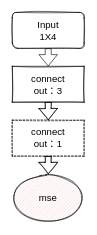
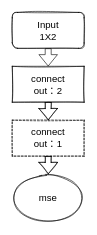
- <mxCell id="2" value="&lt;font style=&quot;font-size: 16px&quot;&gt;Input&lt;br&gt;1X4&lt;/font&gt;" style="rounded=1;whiteSpace=wrap;html=1;sketch=1;" vertex="1" parent="1"><mxGeometry x="20" y="20" width="120" height="60" as="geometry" /></mxCell>
+ <mxCell id="2" value="&lt;font style=&quot;font-size: 16px&quot;&gt;Input&lt;br&gt;1X2&lt;/font&gt;" style="rounded=1;whiteSpace=wrap;html=1;sketch=1;" vertex="1" parent="1"><mxGeometry x="20" y="20" width="120" height="60" as="geometry" /></mxCell>
- <mxCell id="3" value="&lt;font style=&quot;font-size: 16px&quot;&gt;connect&lt;br&gt;out：3&lt;/font&gt;" style="rounded=0;whiteSpace=wrap;html=1;sketch=1;" vertex="1" parent="1"><mxGeometry x="20" y="110" width="120" height="60" as="geometry" /></mxCell>
+ <mxCell id="3" value="&lt;font style=&quot;font-size: 16px&quot;&gt;connect&lt;br&gt;out：2&lt;/font&gt;" style="rounded=0;whiteSpace=wrap;html=1;sketch=1;" vertex="1" parent="1"><mxGeometry x="20" y="110" width="120" height="60" as="geometry" /></mxCell>
- <mxCell id="5" value="&lt;font style=&quot;font-size: 16px&quot;&gt;mse&lt;/font&gt;" style="ellipse;whiteSpace=wrap;html=1;sketch=1;fillColor=#f8cecc;" vertex="1" parent="1"><mxGeometry x="20" y="290" width="120" height="80" as="geometry" /></mxCell>
+ <mxCell id="5" value="&lt;font style=&quot;font-size: 16px&quot;&gt;mse&lt;/font&gt;" style="ellipse;whiteSpace=wrap;html=1;sketch=1;" vertex="1" parent="1"><mxGeometry x="20" y="290" width="120" height="80" as="geometry" /></mxCell>
